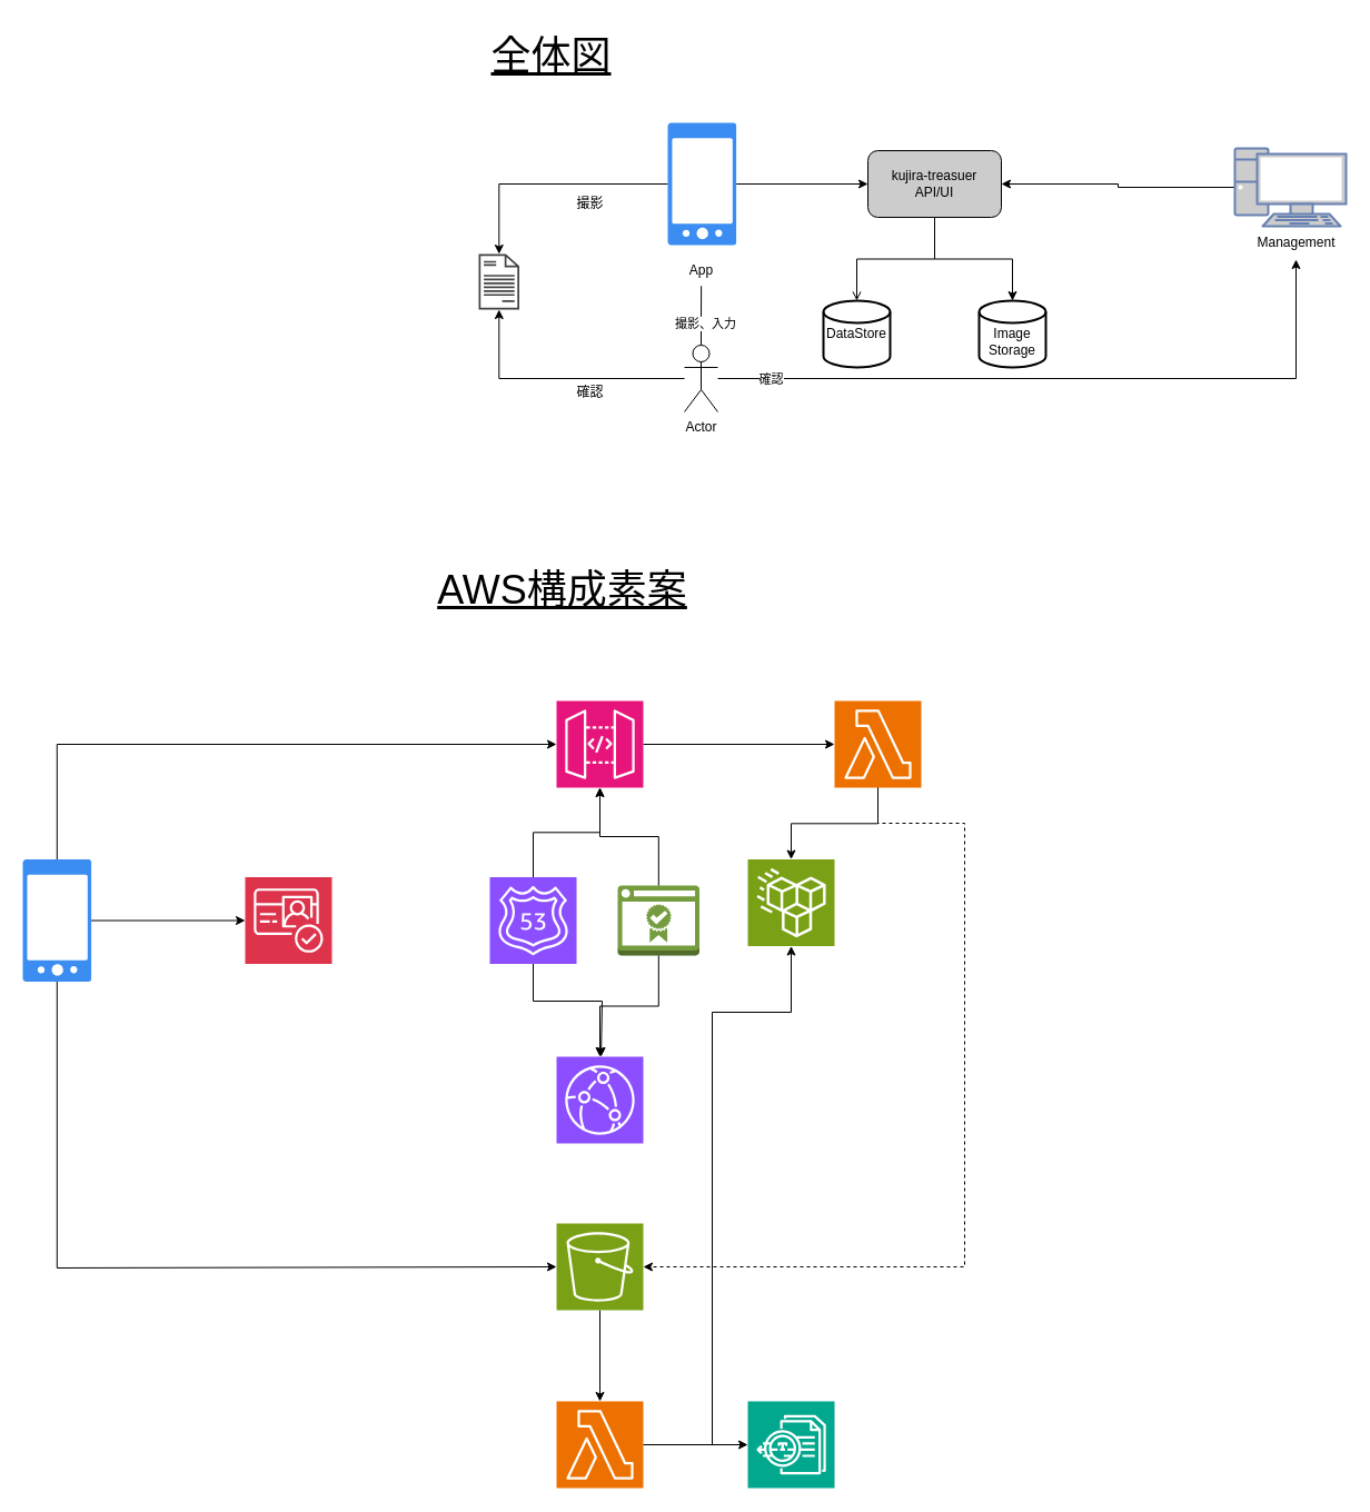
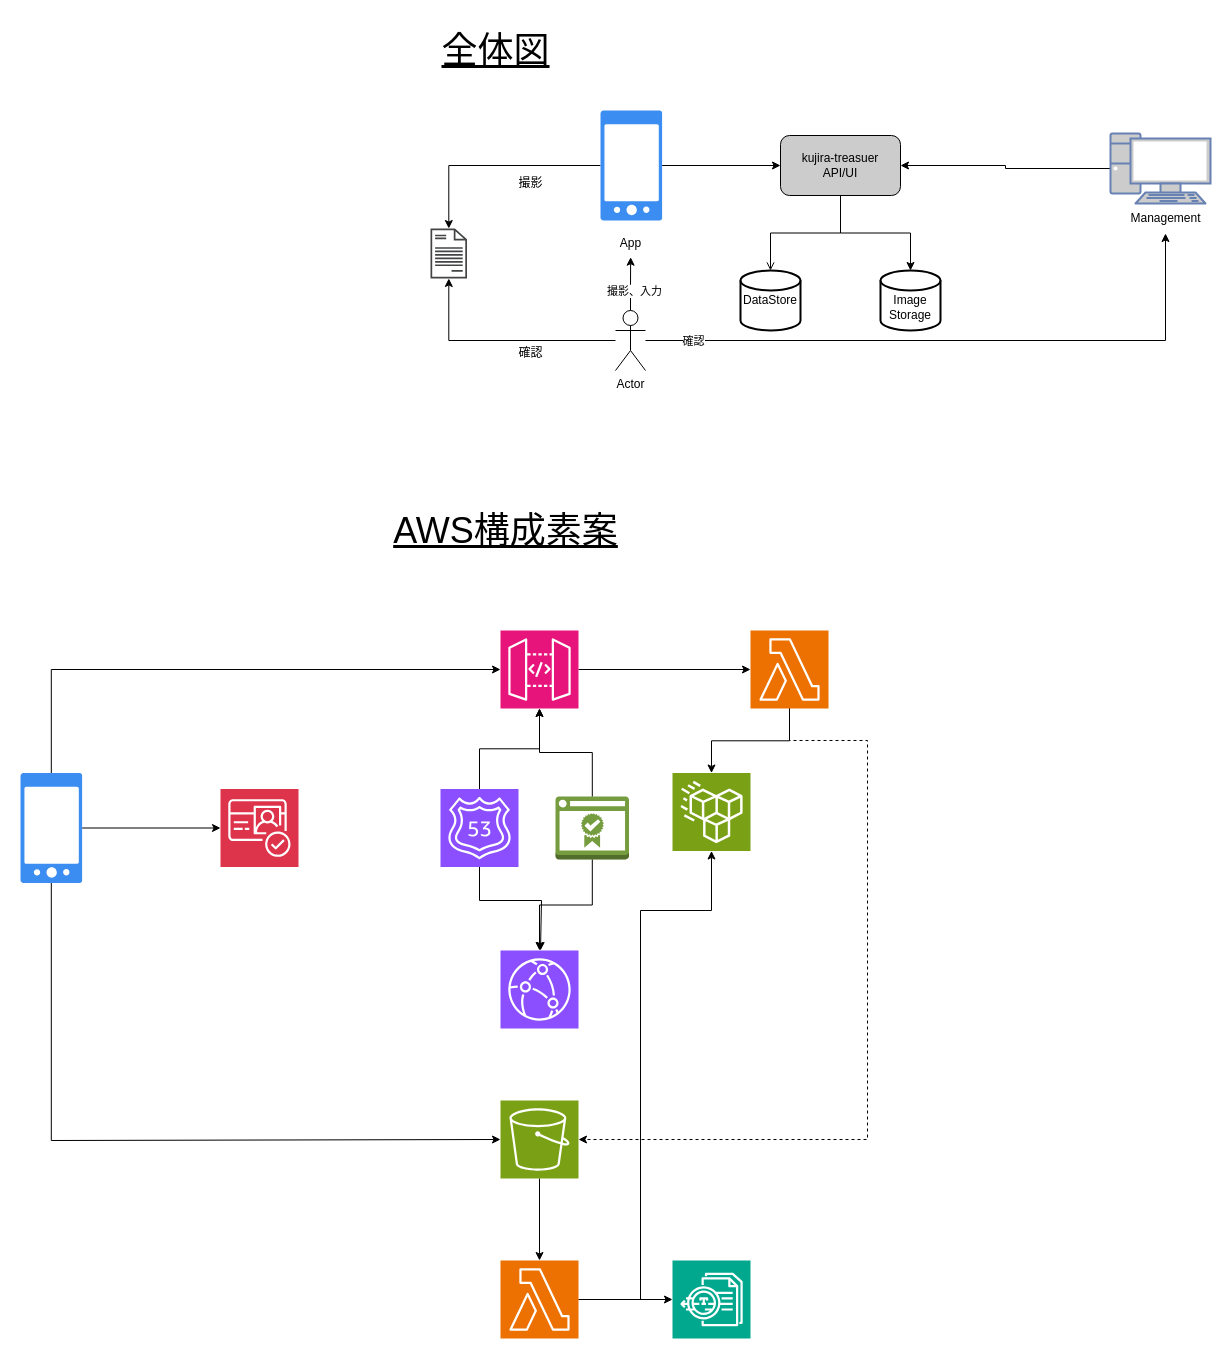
- <mxCell id="13" style="edgeStyle=orthogonalEdgeStyle;rounded=0;orthogonalLoop=1;jettySize=auto;html=1;entryX=0.504;entryY=0.957;entryDx=0;entryDy=0;entryPerimeter=0;endArrow=none;" parent="1" source="11" target="5" edge="1"><mxGeometry relative="1" as="geometry" /></mxCell>
+ <mxCell id="13" style="edgeStyle=orthogonalEdgeStyle;rounded=0;orthogonalLoop=1;jettySize=auto;html=1;entryX=0.504;entryY=0.957;entryDx=0;entryDy=0;entryPerimeter=0;" parent="1" source="11" target="5" edge="1"><mxGeometry relative="1" as="geometry" /></mxCell>
